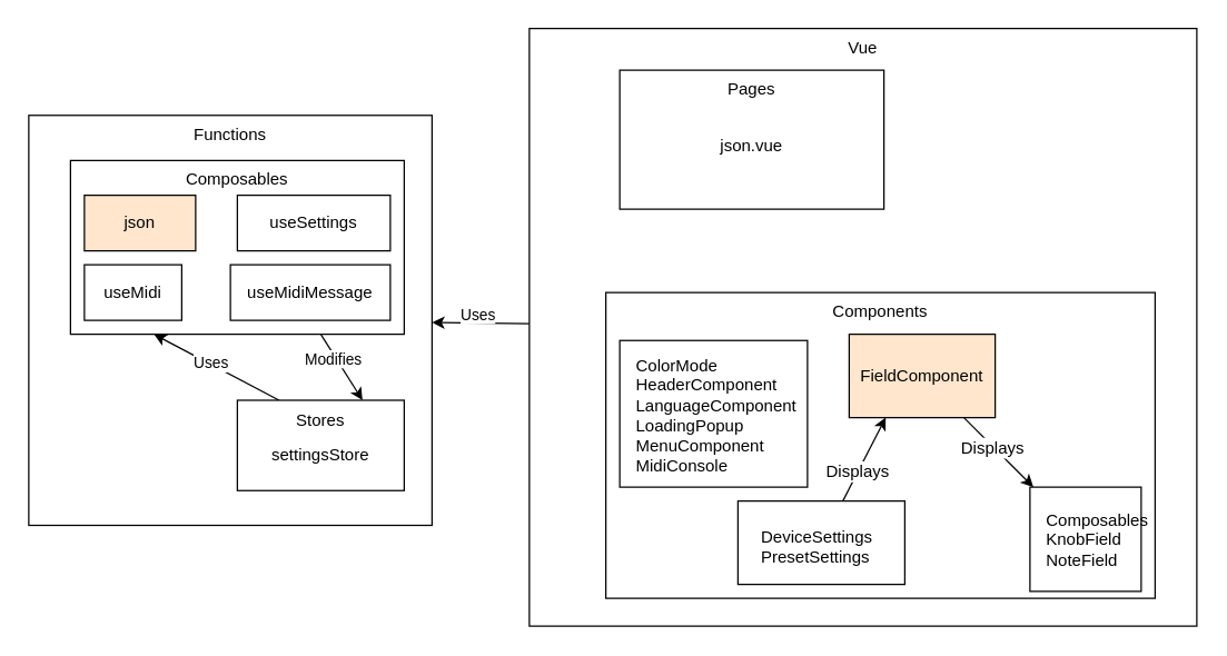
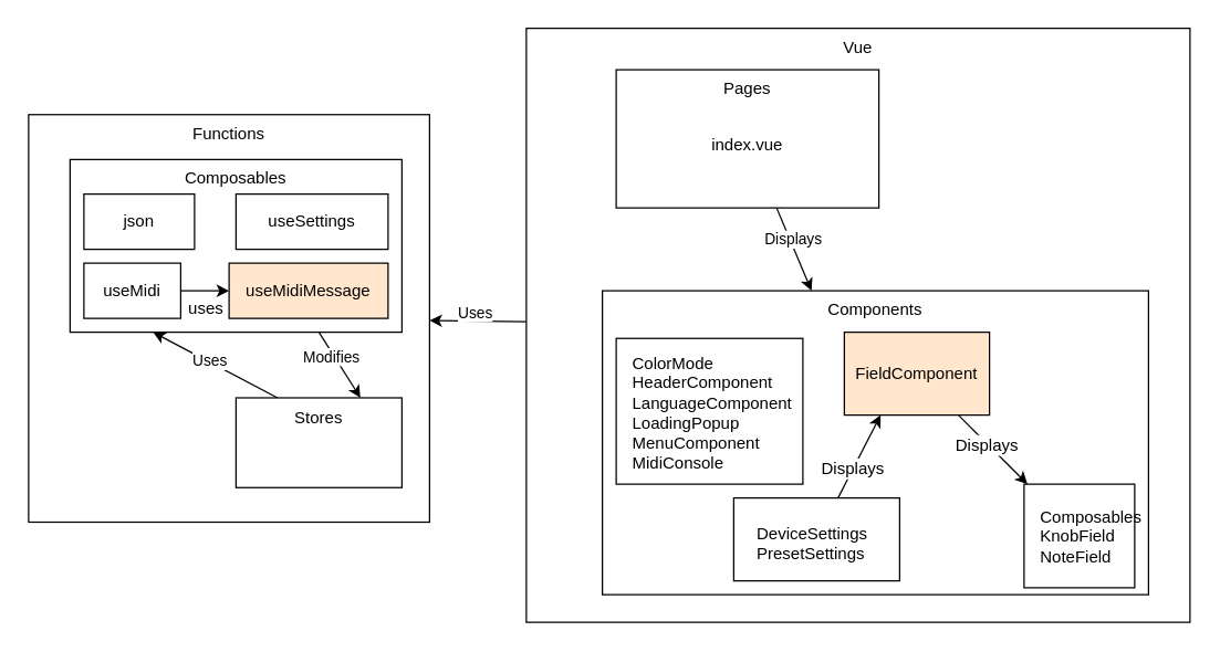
- <mxCell id="16" value="json.vue" style="text;strokeColor=none;align=center;fillColor=none;html=1;verticalAlign=middle;whiteSpace=wrap;rounded=0;" vertex="1" parent="1"><mxGeometry x="460" y="70" width="160" height="70" as="geometry" /></mxCell>
+ <mxCell id="16" value="index.vue" style="text;strokeColor=none;align=center;fillColor=none;html=1;verticalAlign=middle;whiteSpace=wrap;rounded=0;" vertex="1" parent="1"><mxGeometry x="460" y="70" width="160" height="70" as="geometry" /></mxCell>
- <mxCell id="29" value="json" style="whiteSpace=wrap;html=1;strokeWidth=1;fontSize=12;fillColor=#ffe6cc;" vertex="1" parent="1"><mxGeometry x="60" y="140" width="80" height="40" as="geometry" /></mxCell>
+ <mxCell id="29" value="json" style="whiteSpace=wrap;html=1;strokeWidth=1;fontSize=12;" vertex="1" parent="1"><mxGeometry x="60" y="140" width="80" height="40" as="geometry" /></mxCell>
+ <mxCell id="13" style="edgeStyle=none;html=1;" parent="1" source="15" target="6" edge="1"><mxGeometry relative="1" as="geometry" /></mxCell>
+ <mxCell id="14" value="Displays" style="edgeLabel;html=1;align=center;verticalAlign=middle;resizable=0;points=[];" parent="13" vertex="1" connectable="0"><mxGeometry x="-0.24" y="2" relative="1" as="geometry"><mxPoint as="offset" /></mxGeometry></mxCell>
+ <mxCell id="30" style="edgeStyle=none;html=1;fontSize=12;" edge="1" parent="1" source="32" target="33"><mxGeometry relative="1" as="geometry" /></mxCell>
+ <mxCell id="31" value="uses" style="edgeLabel;html=1;align=center;verticalAlign=middle;resizable=0;points=[];fontSize=12;" vertex="1" connectable="0" parent="30"><mxGeometry x="-0.503" y="1" relative="1" as="geometry"><mxPoint x="8" y="13" as="offset" /></mxGeometry></mxCell>
- <mxCell id="33" value="useMidiMessage" style="whiteSpace=wrap;html=1;strokeWidth=1;fontSize=12;" vertex="1" parent="1"><mxGeometry x="165" y="190" width="115" height="40" as="geometry" /></mxCell>
+ <mxCell id="33" value="useMidiMessage" style="whiteSpace=wrap;html=1;strokeWidth=1;fontSize=12;fillColor=#ffe6cc;" vertex="1" parent="1"><mxGeometry x="165" y="190" width="115" height="40" as="geometry" /></mxCell>
- <mxCell id="17" value="settingsStore" style="text;strokeColor=none;align=center;fillColor=none;html=1;verticalAlign=middle;whiteSpace=wrap;rounded=0;" vertex="1" parent="1"><mxGeometry x="180" y="304.5" width="100" height="45" as="geometry" /></mxCell>
